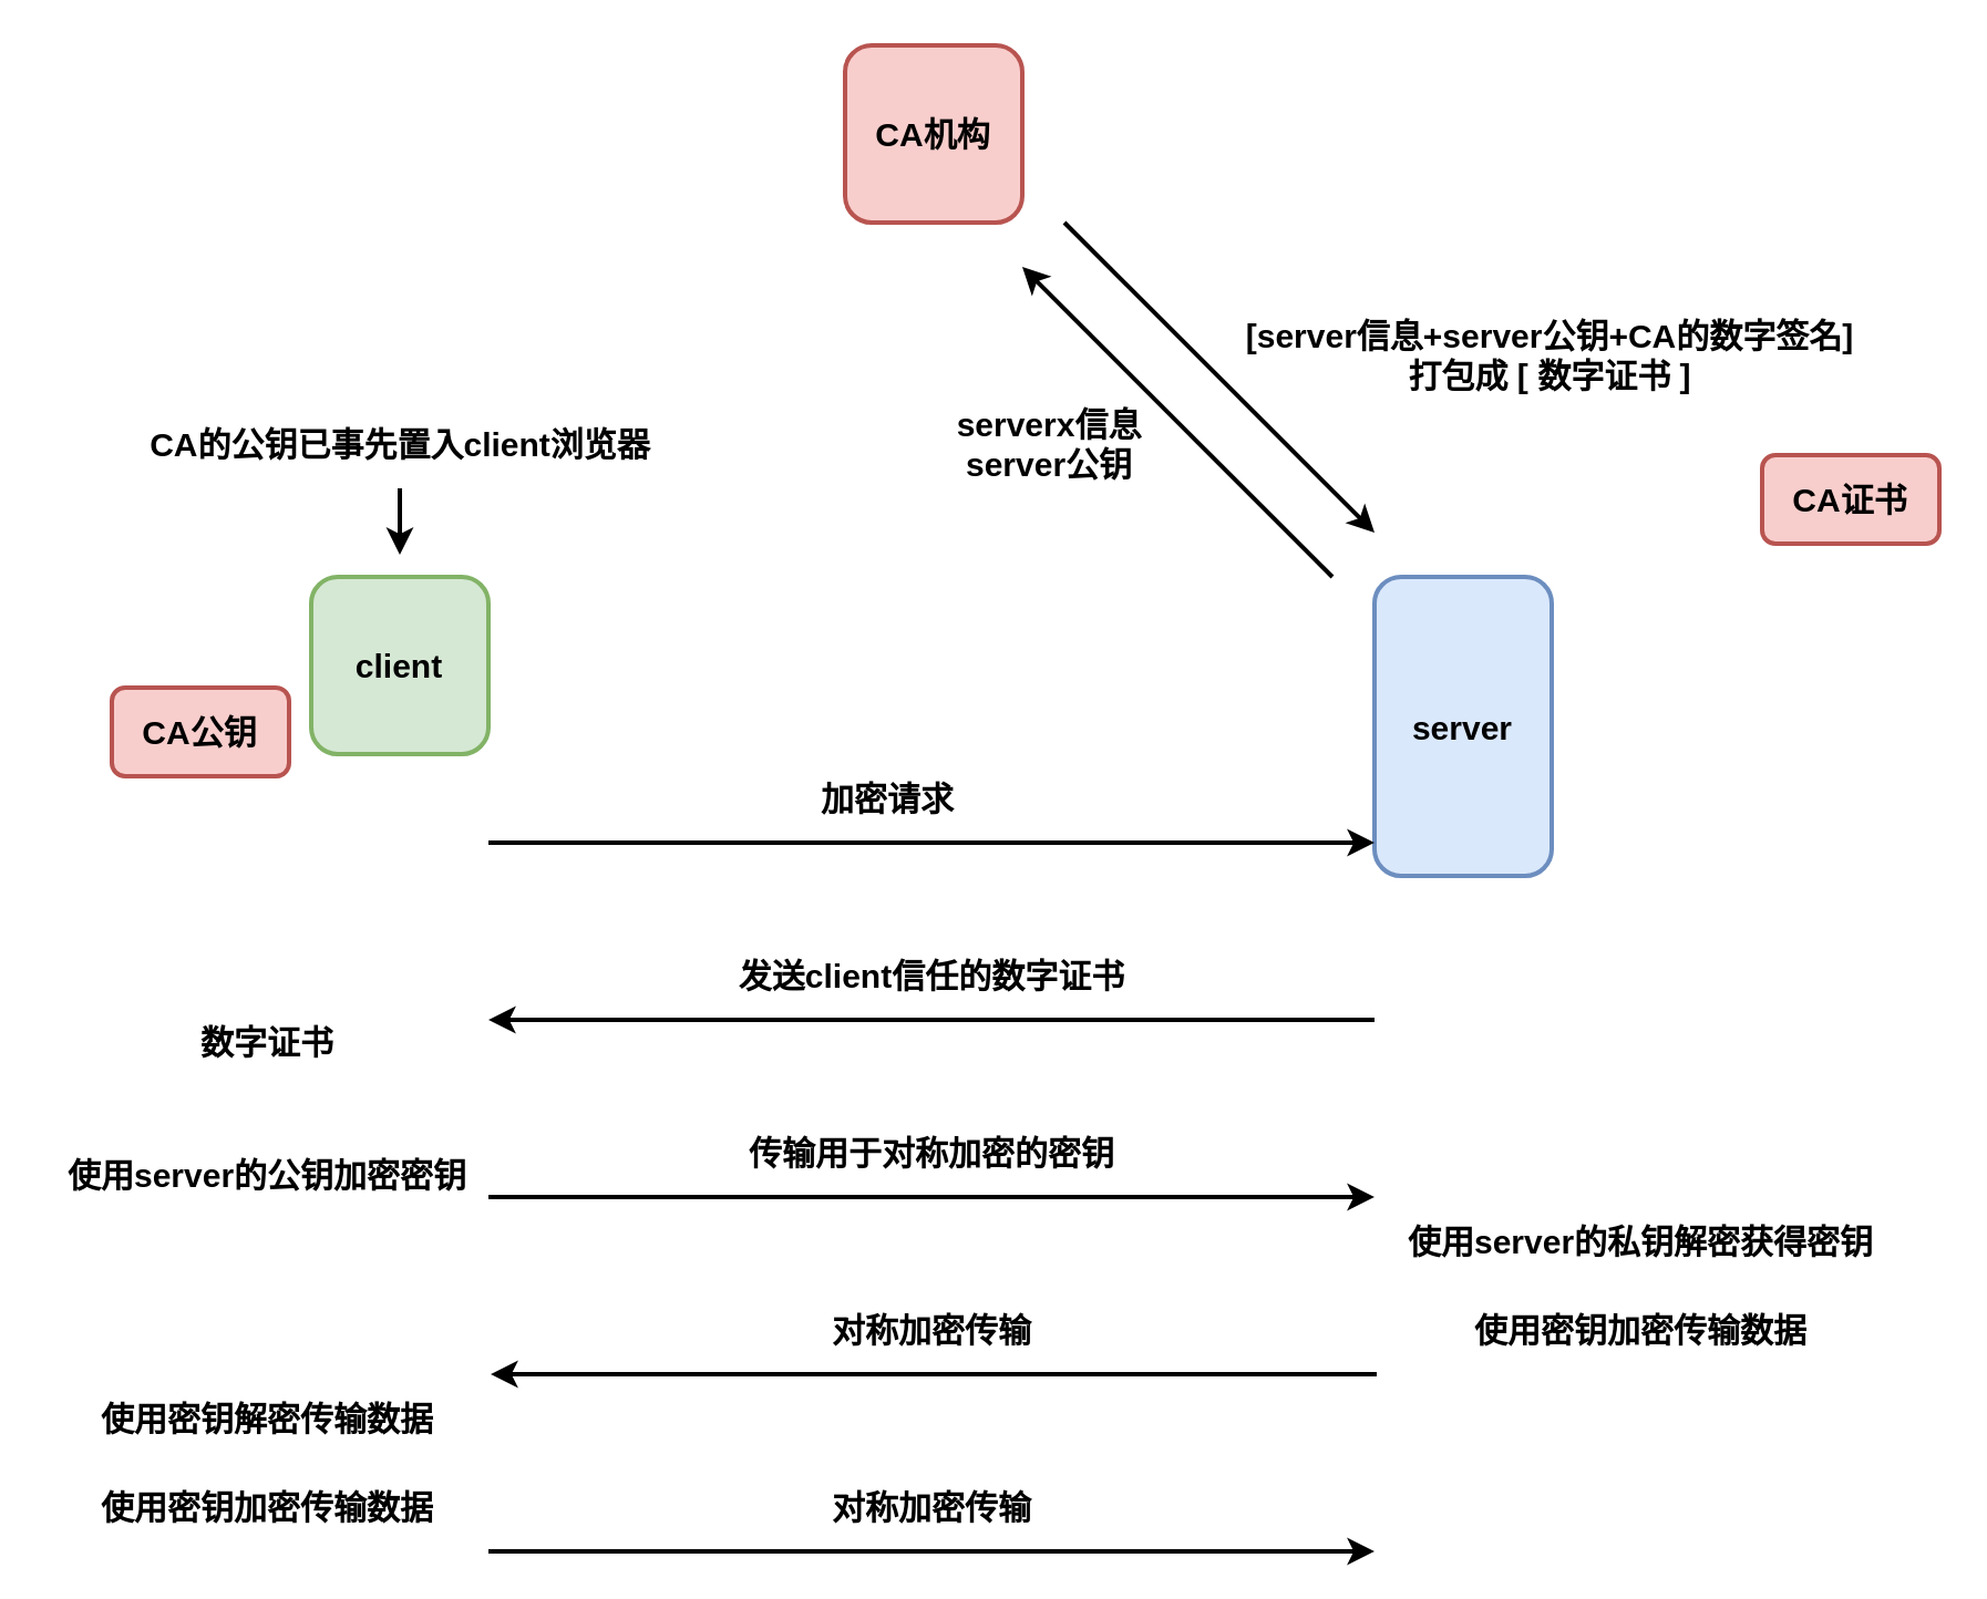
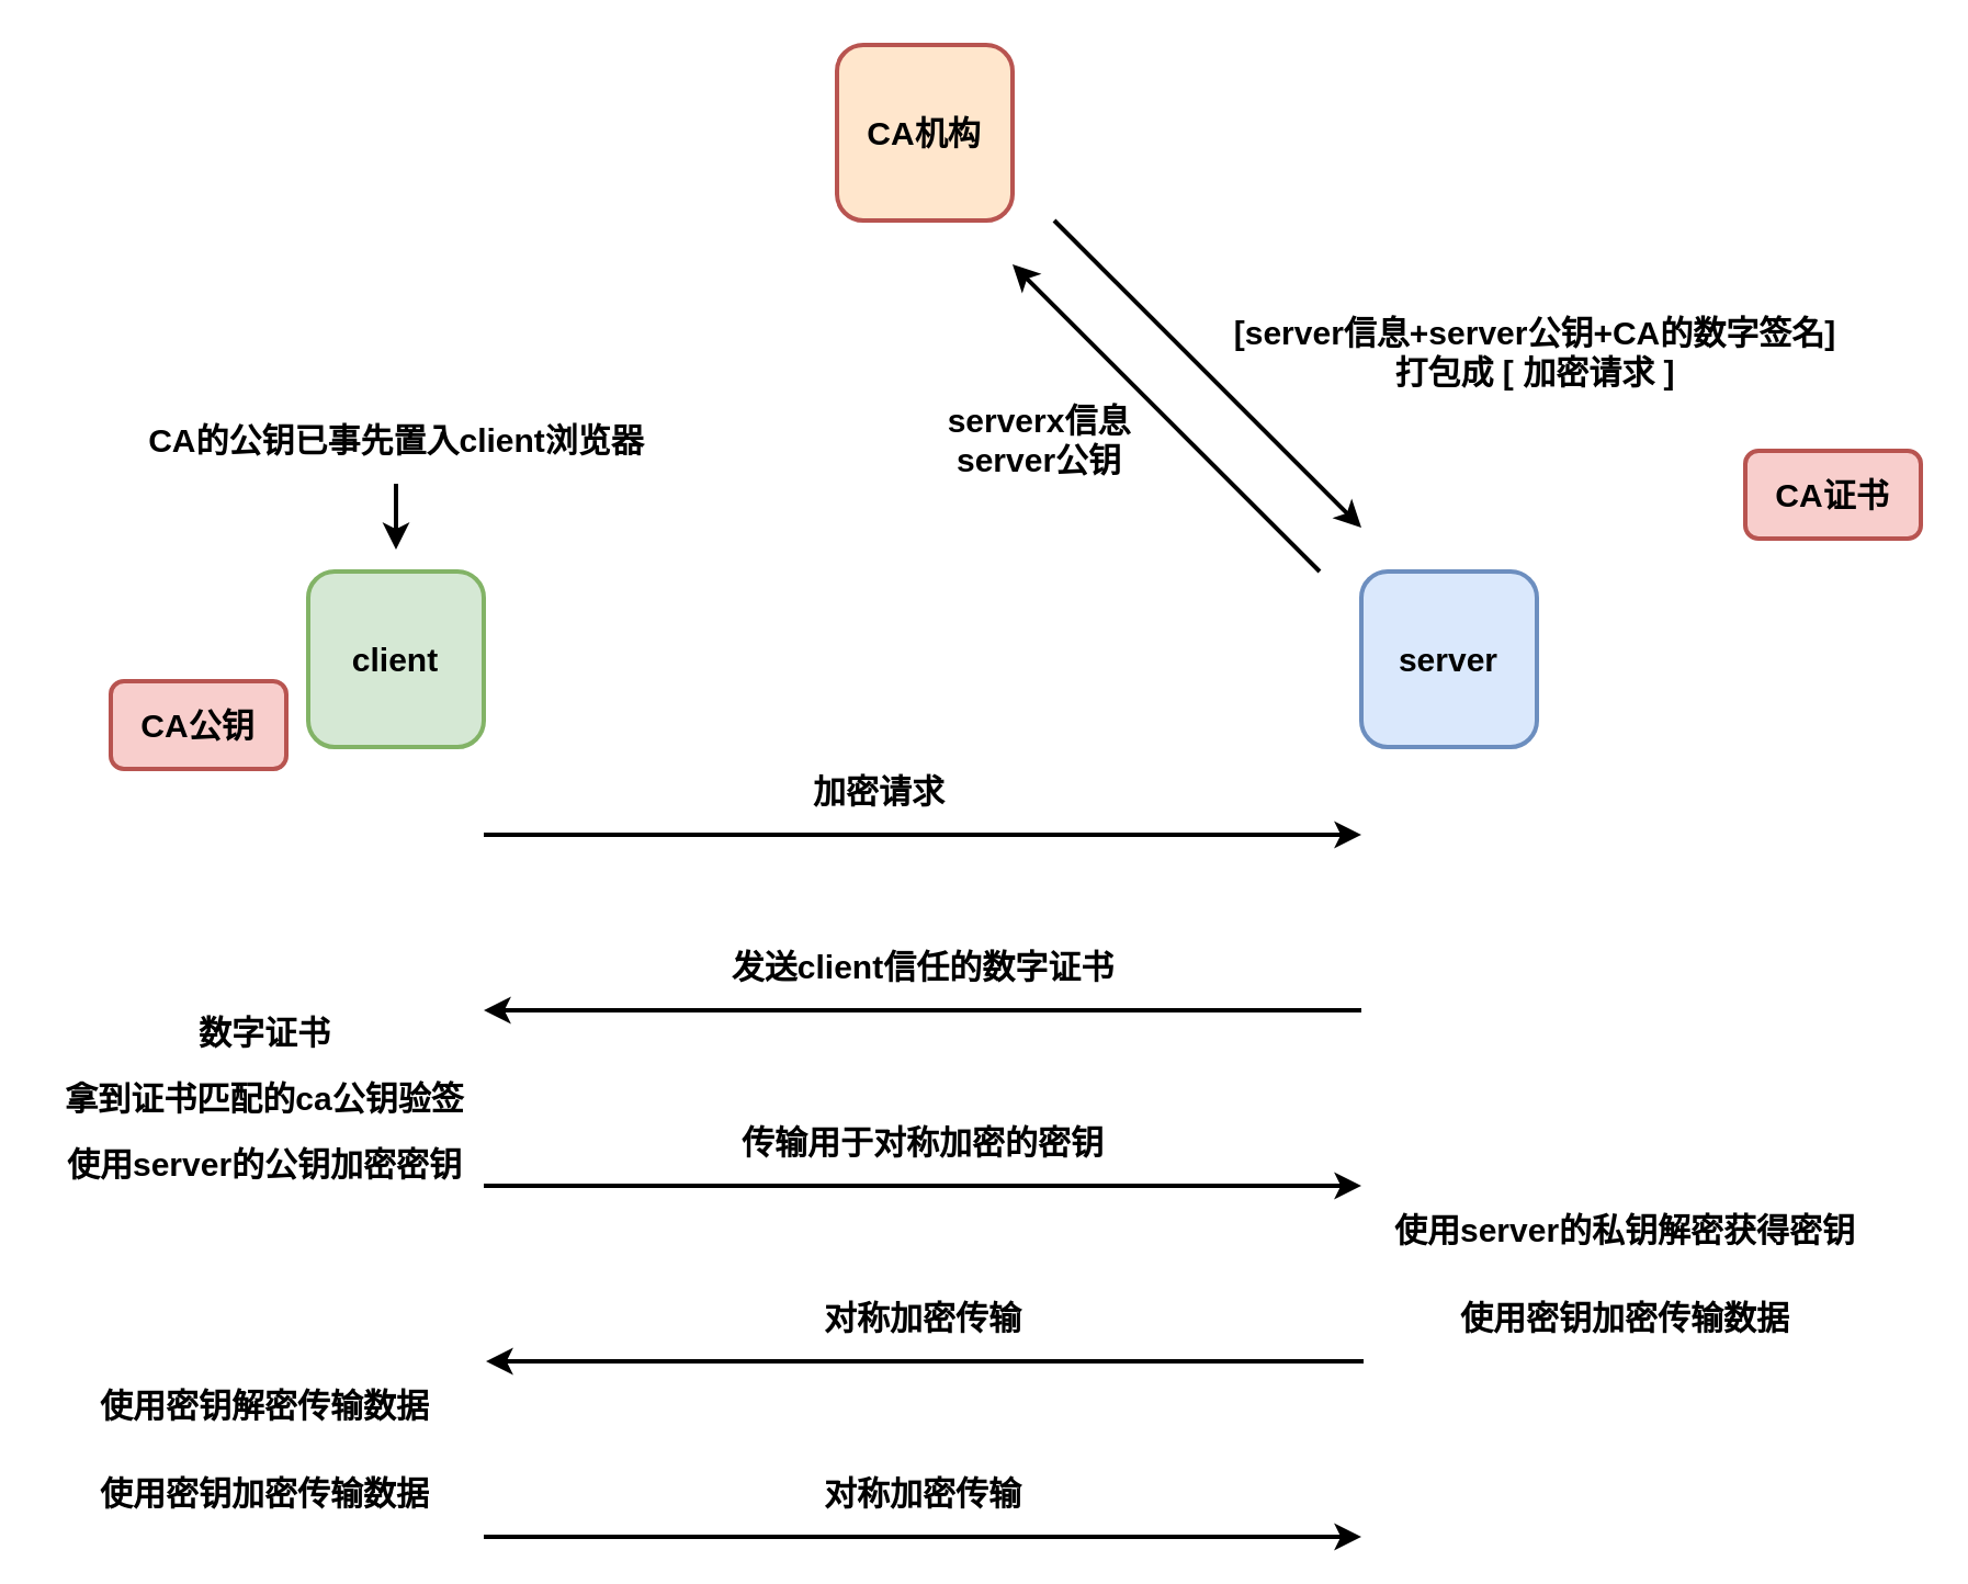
- <mxCell id="2" value="CA机构" style="rounded=1;whiteSpace=wrap;html=1;strokeWidth=2;fillWeight=4;hachureGap=8;hachureAngle=45;fillColor=#f8cecc;strokeColor=#b85450;fontSize=15;fontStyle=1" vertex="1" parent="1"><mxGeometry x="381" y="20" width="80" height="80" as="geometry" /></mxCell>
+ <mxCell id="2" value="CA机构" style="rounded=1;whiteSpace=wrap;html=1;strokeWidth=2;fillWeight=4;hachureGap=8;hachureAngle=45;fillColor=#ffe6cc;strokeColor=#b85450;fontSize=15;fontStyle=1;" vertex="1" parent="1"><mxGeometry x="381" y="20" width="80" height="80" as="geometry" /></mxCell>
- <mxCell id="6" value="[server信息+server公钥+CA的数字签名] &lt;br&gt;打包成 [ 数字证书 ]" style="text;strokeColor=none;fillColor=none;html=1;fontSize=15;fontStyle=1;verticalAlign=middle;align=center;rounded=1;" vertex="1" parent="1"><mxGeometry x="564" y="140" width="270" height="40" as="geometry" /></mxCell>
+ <mxCell id="6" value="[server信息+server公钥+CA的数字签名] &lt;br&gt;打包成 [ 加密请求 ]" style="text;strokeColor=none;fillColor=none;html=1;fontSize=15;fontStyle=1;verticalAlign=middle;align=center;rounded=1;" vertex="1" parent="1"><mxGeometry x="564" y="140" width="270" height="40" as="geometry" /></mxCell>
- <mxCell id="4" value="server" style="rounded=1;whiteSpace=wrap;html=1;strokeWidth=2;fillWeight=4;hachureGap=8;hachureAngle=45;fillColor=#dae8fc;strokeColor=#6c8ebf;fontSize=15;fontStyle=1" vertex="1" parent="1"><mxGeometry x="620" y="260" width="80" height="135" as="geometry" /></mxCell>
+ <mxCell id="4" value="server" style="rounded=1;whiteSpace=wrap;html=1;strokeWidth=2;fillWeight=4;hachureGap=8;hachureAngle=45;fillColor=#dae8fc;strokeColor=#6c8ebf;fontSize=15;fontStyle=1" vertex="1" parent="1"><mxGeometry x="620" y="260" width="80" height="80" as="geometry" /></mxCell>
+ <mxCell id="20" value="拿到证书匹配的ca公钥验签" style="text;strokeColor=none;fillColor=none;html=1;fontSize=15;fontStyle=1;verticalAlign=middle;align=center;rounded=1;" vertex="1" parent="1"><mxGeometry x="20" y="490" width="200" height="20" as="geometry" /></mxCell>
